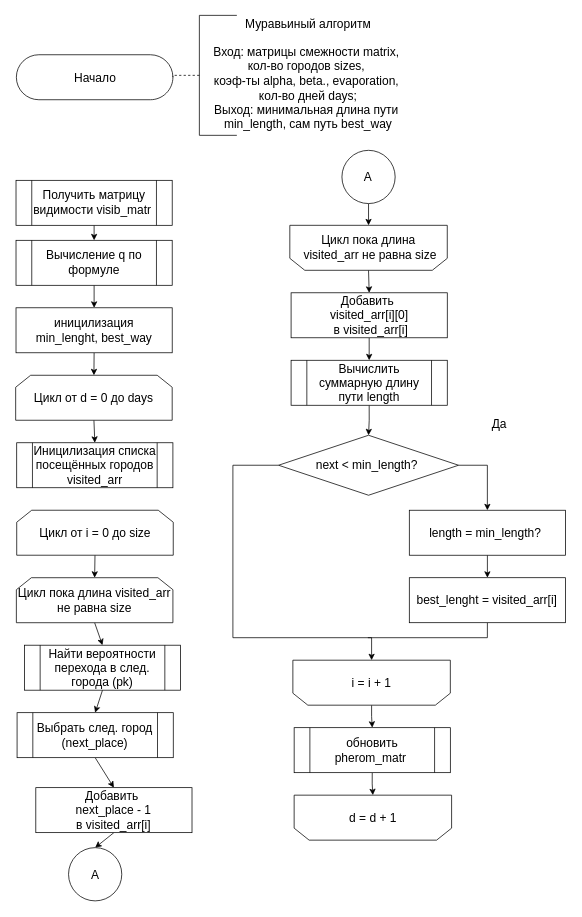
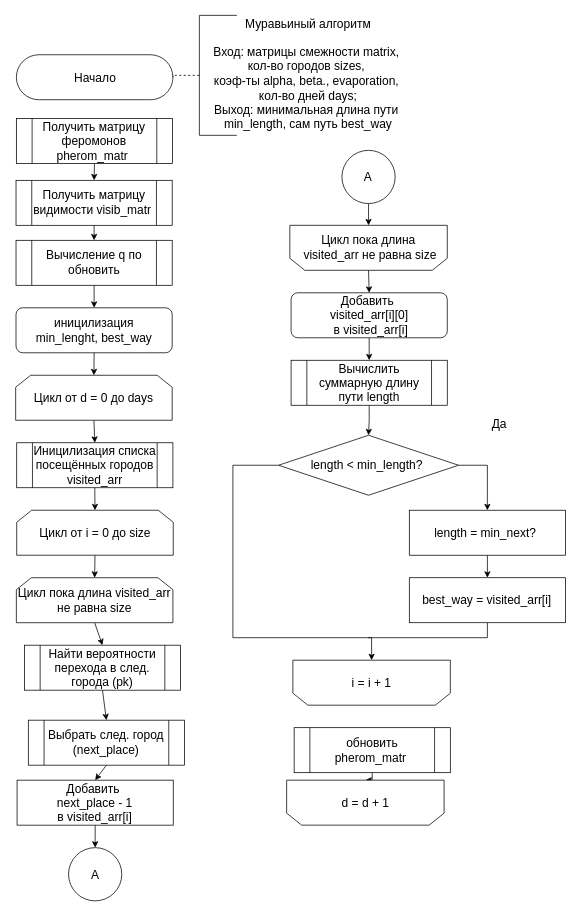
+ <mxCell id="9" value="&lt;span style=&quot;font-size: 16px&quot;&gt;Получить матрицу феромонов pherom_matr&amp;nbsp;&lt;/span&gt;" style="shape=process;whiteSpace=wrap;html=1;backgroundOutline=1;" parent="1" vertex="1"><mxGeometry x="21.22" y="157.5" width="208.31" height="60" as="geometry" /></mxCell>
+ <mxCell id="8" style="edgeStyle=none;html=1;exitX=0.5;exitY=1;exitDx=0;exitDy=0;entryX=0.5;entryY=0;entryDx=0;entryDy=0;" parent="1" source="9" target="11" edge="1"><mxGeometry relative="1" as="geometry" /></mxCell>
- <mxCell id="13" value="&lt;span style=&quot;font-size: 16px&quot;&gt;Вычисление q по формуле&lt;/span&gt;" style="shape=process;whiteSpace=wrap;html=1;backgroundOutline=1;" parent="1" vertex="1"><mxGeometry x="20.75" y="320" width="208.31" height="60" as="geometry" /></mxCell>
+ <mxCell id="13" value="&lt;span style=&quot;font-size: 16px&quot;&gt;Вычисление q по обновить&lt;/span&gt;" style="shape=process;whiteSpace=wrap;html=1;backgroundOutline=1;" parent="1" vertex="1"><mxGeometry x="20.75" y="320" width="208.31" height="60" as="geometry" /></mxCell>
- <mxCell id="39" value="&lt;font style=&quot;font-size: 16px&quot;&gt;Добавить&amp;nbsp;&lt;br&gt;visited_arr[i][0]&lt;br&gt;&amp;nbsp;в&amp;nbsp;visited_arr[i]&lt;br&gt;&lt;/font&gt;" style="rounded=0;whiteSpace=wrap;html=1;shadow=0;glass=0;sketch=0;strokeWidth=1;gradientColor=none;" parent="1" vertex="1"><mxGeometry x="387.61" y="390" width="208.31" height="60" as="geometry" /></mxCell>
+ <mxCell id="39" value="&lt;font style=&quot;font-size: 16px&quot;&gt;Добавить&amp;nbsp;&lt;br&gt;visited_arr[i][0]&lt;br&gt;&amp;nbsp;в&amp;nbsp;visited_arr[i]&lt;br&gt;&lt;/font&gt;" style="whiteSpace=wrap;html=1;shadow=0;glass=0;sketch=0;strokeWidth=1;gradientColor=none;rounded=1;" parent="1" vertex="1"><mxGeometry x="387.61" y="390" width="208.31" height="60" as="geometry" /></mxCell>
- <mxCell id="15" value="&lt;font style=&quot;font-size: 16px&quot;&gt;иницилизация &lt;br&gt;min_lenght,&amp;nbsp;best_way&lt;br&gt;&lt;/font&gt;" style="rounded=0;whiteSpace=wrap;html=1;shadow=0;glass=0;sketch=0;strokeWidth=1;gradientColor=none;" parent="1" vertex="1"><mxGeometry x="20.75" y="410" width="208.31" height="60" as="geometry" /></mxCell>
+ <mxCell id="15" value="&lt;font style=&quot;font-size: 16px&quot;&gt;иницилизация &lt;br&gt;min_lenght,&amp;nbsp;best_way&lt;br&gt;&lt;/font&gt;" style="whiteSpace=wrap;html=1;shadow=0;glass=0;sketch=0;strokeWidth=1;gradientColor=none;rounded=1;" parent="1" vertex="1"><mxGeometry x="20.75" y="410" width="208.31" height="60" as="geometry" /></mxCell>
- <mxCell id="37" value="&lt;span style=&quot;font-size: 16px&quot;&gt;next &amp;lt; min_length?&amp;nbsp;&lt;/span&gt;&lt;span style=&quot;font-size: 16px&quot;&gt;&lt;br&gt;&lt;/span&gt;" style="strokeWidth=1;html=1;shape=mxgraph.flowchart.decision;whiteSpace=wrap;rounded=1;shadow=0;glass=0;sketch=0;gradientColor=none;" parent="1" vertex="1"><mxGeometry x="370.92" y="580" width="240" height="80" as="geometry" /></mxCell>
+ <mxCell id="37" value="&lt;span style=&quot;font-size: 16px&quot;&gt;length &amp;lt; min_length?&amp;nbsp;&lt;/span&gt;&lt;span style=&quot;font-size: 16px&quot;&gt;&lt;br&gt;&lt;/span&gt;" style="strokeWidth=1;html=1;shape=mxgraph.flowchart.decision;whiteSpace=wrap;rounded=1;shadow=0;glass=0;sketch=0;gradientColor=none;" parent="1" vertex="1"><mxGeometry x="370.92" y="580" width="240" height="80" as="geometry" /></mxCell>
+ <mxCell id="18" style="edgeStyle=none;html=1;exitX=0.5;exitY=1;exitDx=0;exitDy=0;entryX=0.5;entryY=0;entryDx=0;entryDy=0;" parent="1" source="19" target="21" edge="1"><mxGeometry relative="1" as="geometry" /></mxCell>
- <mxCell id="41" value="&lt;font style=&quot;font-size: 16px&quot;&gt;length = min_length?&amp;nbsp;&lt;br&gt;&lt;/font&gt;" style="rounded=0;whiteSpace=wrap;html=1;shadow=0;glass=0;sketch=0;strokeWidth=1;gradientColor=none;" parent="1" vertex="1"><mxGeometry x="545.28" y="680" width="208.31" height="60" as="geometry" /></mxCell>
+ <mxCell id="41" value="&lt;font style=&quot;font-size: 16px&quot;&gt;length = min_next?&amp;nbsp;&lt;br&gt;&lt;/font&gt;" style="rounded=0;whiteSpace=wrap;html=1;shadow=0;glass=0;sketch=0;strokeWidth=1;gradientColor=none;" parent="1" vertex="1"><mxGeometry x="545.28" y="680" width="208.31" height="60" as="geometry" /></mxCell>
- <mxCell id="43" value="&lt;font style=&quot;font-size: 16px&quot;&gt;best_lenght = visited_arr[i]&lt;br&gt;&lt;/font&gt;" style="rounded=0;whiteSpace=wrap;html=1;shadow=0;glass=0;sketch=0;strokeWidth=1;gradientColor=none;" parent="1" vertex="1"><mxGeometry x="545.28" y="770" width="208.31" height="60" as="geometry" /></mxCell>
+ <mxCell id="43" value="&lt;font style=&quot;font-size: 16px&quot;&gt;best_way = visited_arr[i]&lt;br&gt;&lt;/font&gt;" style="rounded=0;whiteSpace=wrap;html=1;shadow=0;glass=0;sketch=0;strokeWidth=1;gradientColor=none;" parent="1" vertex="1"><mxGeometry x="545.28" y="770" width="208.31" height="60" as="geometry" /></mxCell>
- <mxCell id="45" style="edgeStyle=orthogonalEdgeStyle;rounded=0;html=1;exitX=0.5;exitY=0;exitDx=0;exitDy=0;entryX=0.5;entryY=0;entryDx=0;entryDy=0;endArrow=classic;endFill=1;" parent="1" source="46" target="48" edge="1"><mxGeometry relative="1" as="geometry" /></mxCell>
- <mxCell id="27" value="&lt;span style=&quot;font-size: 16px&quot;&gt;Выбрать след. город&lt;br&gt;(next_place)&lt;br&gt;&lt;/span&gt;" style="shape=process;whiteSpace=wrap;html=1;backgroundOutline=1;" parent="1" vertex="1"><mxGeometry x="22.16" y="950" width="208.31" height="60" as="geometry" /></mxCell>
+ <mxCell id="27" value="&lt;span style=&quot;font-size: 16px&quot;&gt;Выбрать след. город&lt;br&gt;(next_place)&lt;br&gt;&lt;/span&gt;" style="shape=process;whiteSpace=wrap;html=1;backgroundOutline=1;" parent="1" vertex="1"><mxGeometry x="37.16" y="960" width="208.31" height="60" as="geometry" /></mxCell>
- <mxCell id="38" value="&lt;font style=&quot;font-size: 16px&quot;&gt;Добавить&amp;nbsp;&lt;br&gt;next_place - 1 &lt;br&gt;в&amp;nbsp;visited_arr[i]&lt;br&gt;&lt;/font&gt;" style="rounded=0;whiteSpace=wrap;html=1;shadow=0;glass=0;sketch=0;strokeWidth=1;gradientColor=none;" parent="1" vertex="1"><mxGeometry x="47.16" y="1050" width="208.31" height="60" as="geometry" /></mxCell>
+ <mxCell id="38" value="&lt;font style=&quot;font-size: 16px&quot;&gt;Добавить&amp;nbsp;&lt;br&gt;next_place - 1 &lt;br&gt;в&amp;nbsp;visited_arr[i]&lt;br&gt;&lt;/font&gt;" style="rounded=0;whiteSpace=wrap;html=1;shadow=0;glass=0;sketch=0;strokeWidth=1;gradientColor=none;" parent="1" vertex="1"><mxGeometry x="22.16" y="1040" width="208.31" height="60" as="geometry" /></mxCell>
- <mxCell id="49" value="&lt;font style=&quot;font-size: 16px&quot;&gt;d = d + 1&lt;br&gt;&lt;/font&gt;" style="shape=loopLimit;whiteSpace=wrap;html=1;strokeWidth=1;direction=west;" parent="1" vertex="1"><mxGeometry x="391.69" y="1060" width="210" height="60" as="geometry" /></mxCell>
+ <mxCell id="49" value="&lt;font style=&quot;font-size: 16px&quot;&gt;d = d + 1&lt;br&gt;&lt;/font&gt;" style="shape=loopLimit;whiteSpace=wrap;html=1;strokeWidth=1;direction=west;" parent="1" vertex="1"><mxGeometry x="381.69" y="1040" width="210" height="60" as="geometry" /></mxCell>
